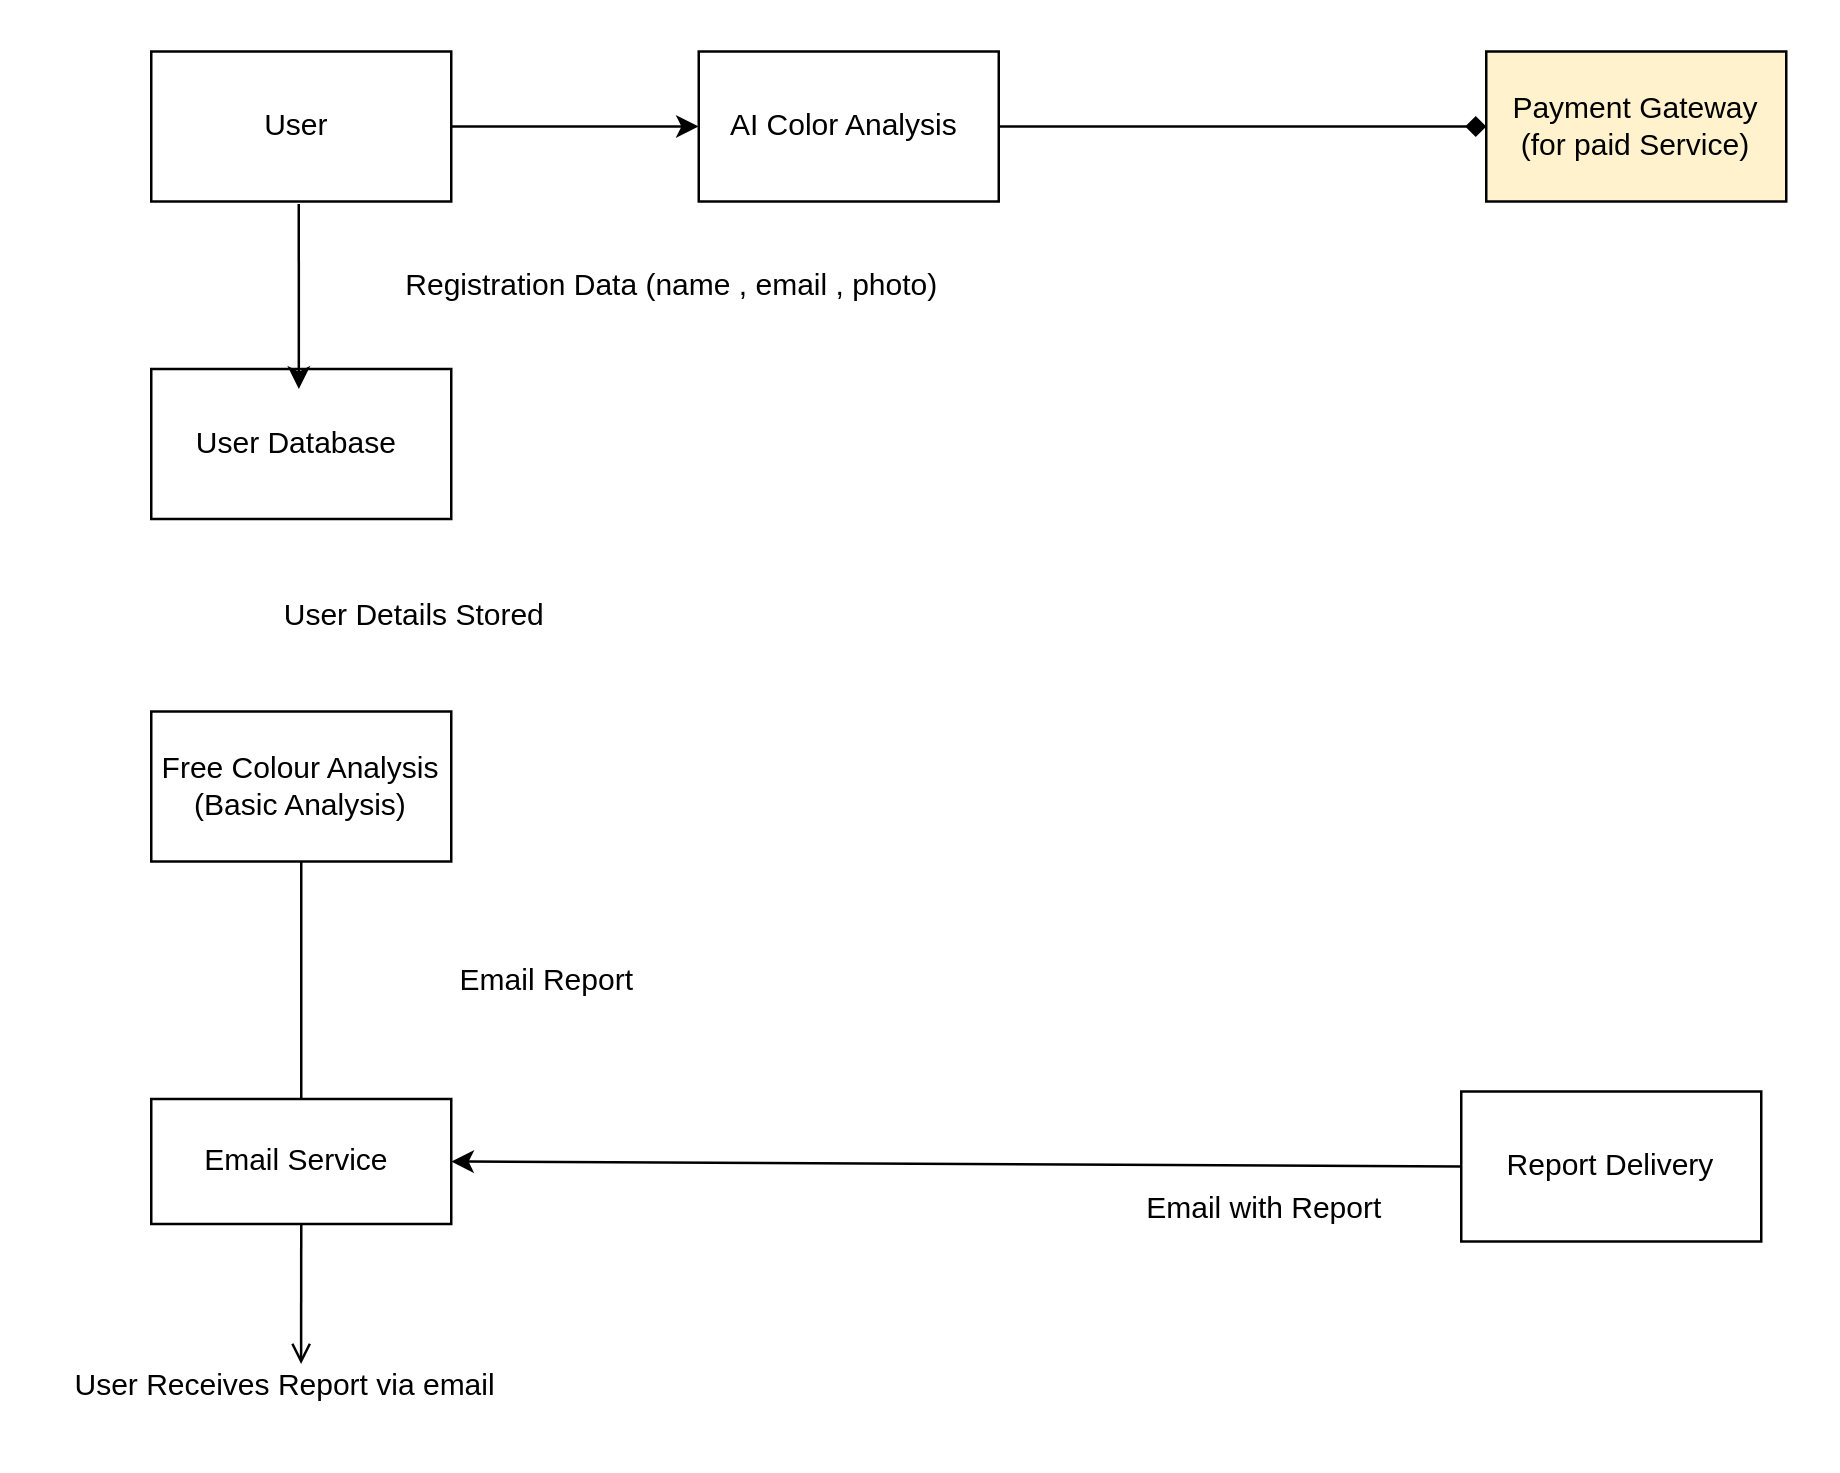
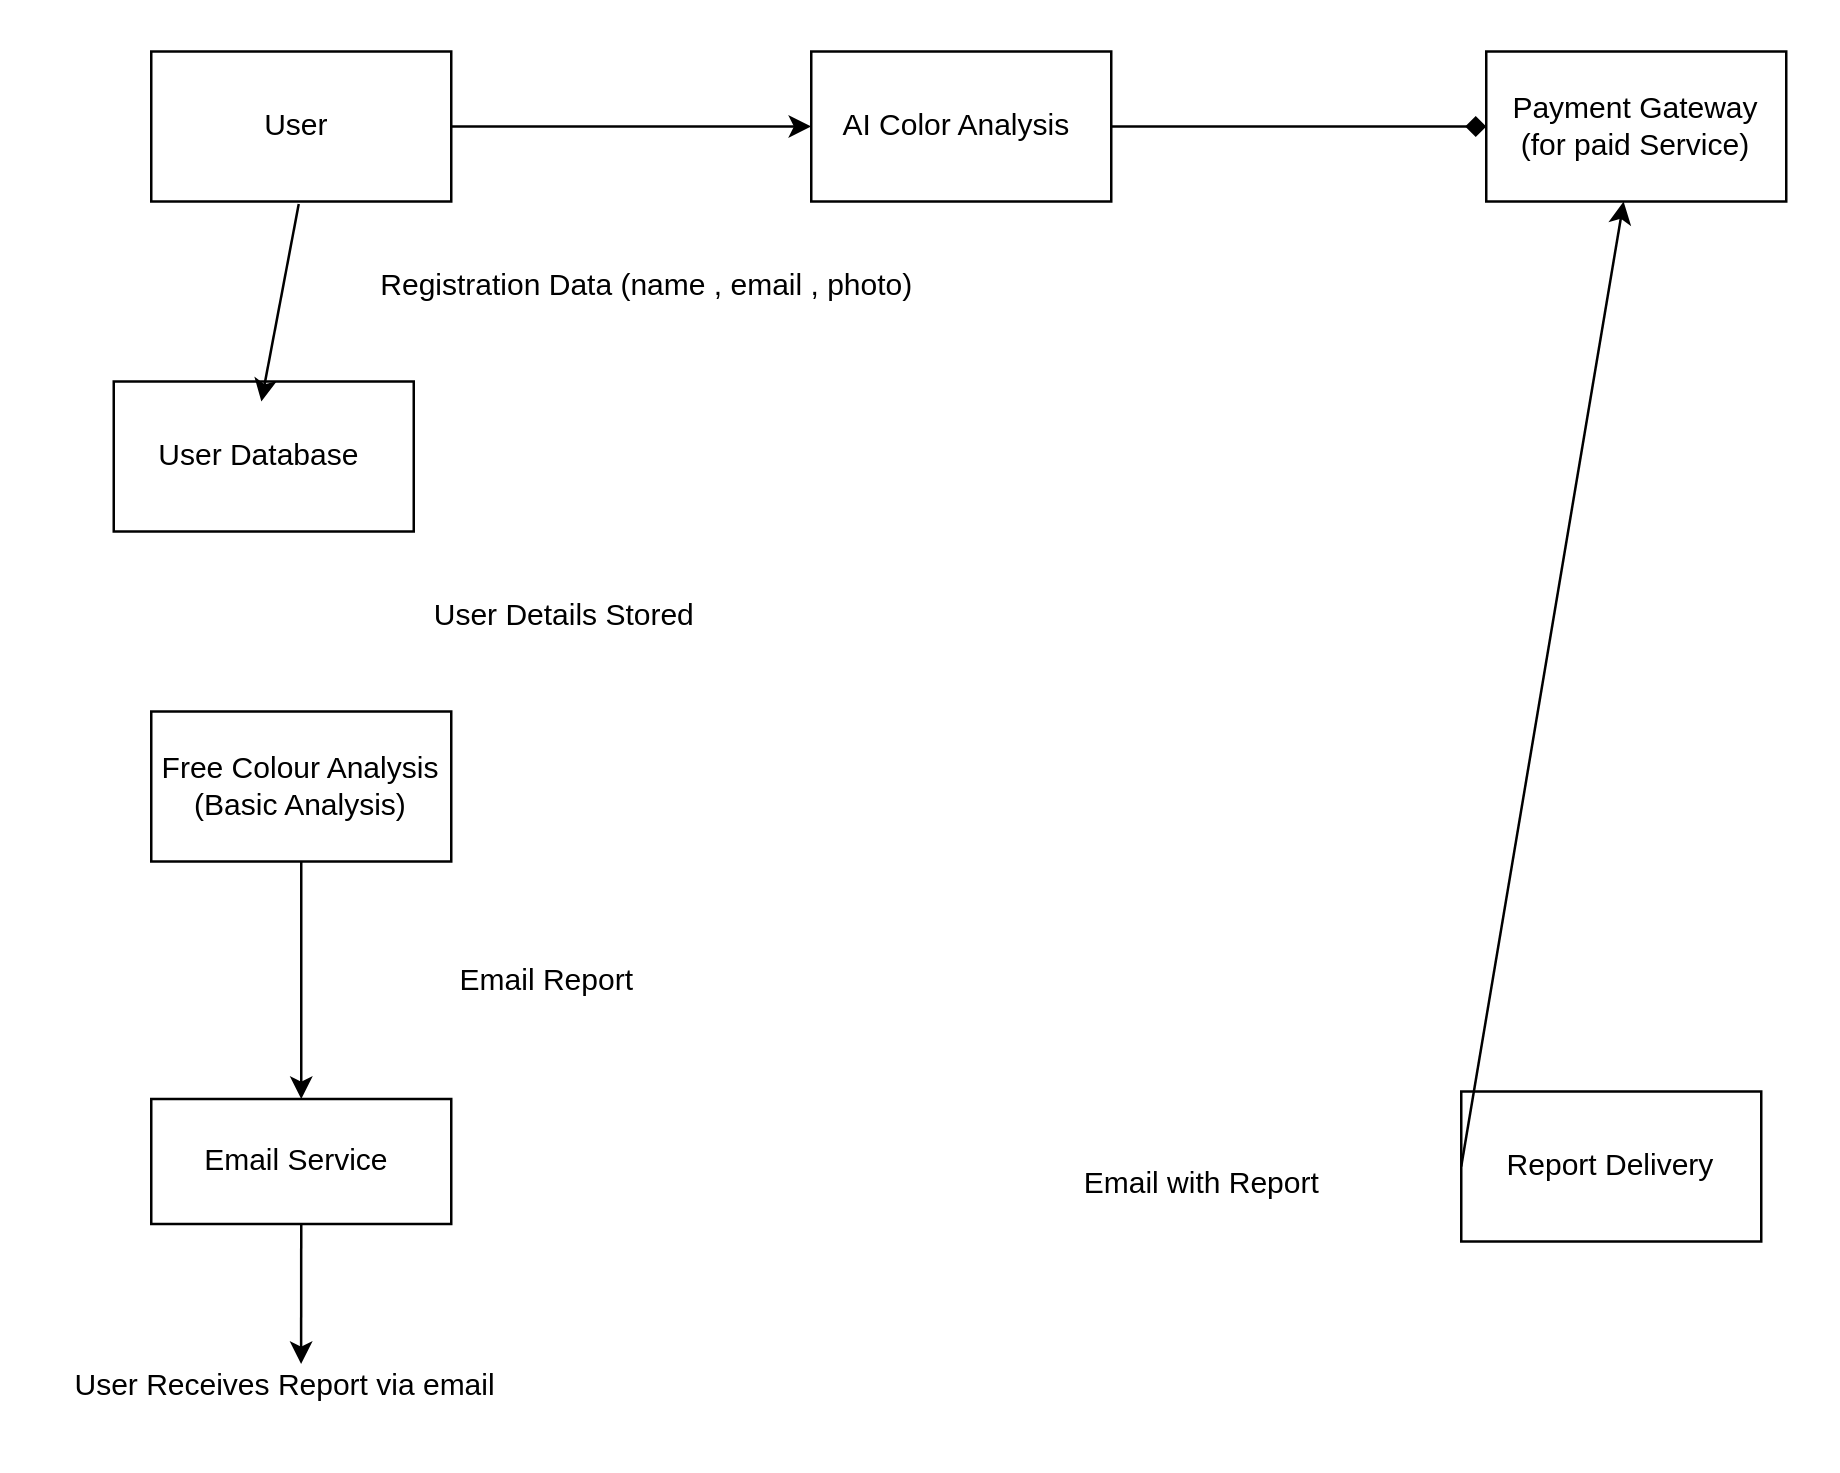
- <mxCell id="7" value="AI Color Analysis&amp;nbsp;" style="rounded=0;whiteSpace=wrap;html=1;" vertex="1" parent="1"><mxGeometry x="279" y="20" width="120" height="60" as="geometry" /></mxCell>
+ <mxCell id="7" value="AI Color Analysis&amp;nbsp;" style="rounded=0;whiteSpace=wrap;html=1;" vertex="1" parent="1"><mxGeometry x="324" y="20" width="120" height="60" as="geometry" /></mxCell>
- <mxCell id="6" value="Payment Gateway&lt;div&gt;(for paid Service)&lt;/div&gt;" style="rounded=0;whiteSpace=wrap;html=1;fillColor=#fff2cc;" vertex="1" parent="1"><mxGeometry x="594" y="20" width="120" height="60" as="geometry" /></mxCell>
+ <mxCell id="6" value="Payment Gateway&lt;div&gt;(for paid Service)&lt;/div&gt;" style="rounded=0;whiteSpace=wrap;html=1;" vertex="1" parent="1"><mxGeometry x="594" y="20" width="120" height="60" as="geometry" /></mxCell>
- <mxCell id="9" value="Registration Data (name , email , photo)" style="text;html=1;align=center;verticalAlign=middle;resizable=0;points=[];autosize=1;strokeColor=none;fillColor=none;" vertex="1" parent="1"><mxGeometry x="152" y="101" width="231" height="26" as="geometry" /></mxCell>
+ <mxCell id="9" value="Registration Data (name , email , photo)" style="text;html=1;align=center;verticalAlign=middle;resizable=0;points=[];autosize=1;strokeColor=none;fillColor=none;" vertex="1" parent="1"><mxGeometry x="142" y="101" width="231" height="26" as="geometry" /></mxCell>
- <mxCell id="5" value="User Database&amp;nbsp;" style="rounded=0;whiteSpace=wrap;html=1;" vertex="1" parent="1"><mxGeometry x="60" y="147" width="120" height="60" as="geometry" /></mxCell>
+ <mxCell id="5" value="User Database&amp;nbsp;" style="rounded=0;whiteSpace=wrap;html=1;" vertex="1" parent="1"><mxGeometry x="45" y="152" width="120" height="60" as="geometry" /></mxCell>
- <mxCell id="10" value="User Details Stored" style="text;html=1;align=center;verticalAlign=middle;resizable=0;points=[];autosize=1;strokeColor=none;fillColor=none;" vertex="1" parent="1"><mxGeometry x="104" y="233" width="122" height="26" as="geometry" /></mxCell>
+ <mxCell id="10" value="User Details Stored" style="text;html=1;align=center;verticalAlign=middle;resizable=0;points=[];autosize=1;strokeColor=none;fillColor=none;" vertex="1" parent="1"><mxGeometry x="164" y="233" width="122" height="26" as="geometry" /></mxCell>
- <mxCell id="16" value="" style="endArrow=none;html=1;rounded=0;exitX=0.5;exitY=1;exitDx=0;exitDy=0;entryX=0.5;entryY=0;entryDx=0;entryDy=0;" edge="1" parent="1" source="4" target="3"><mxGeometry width="50" height="50" relative="1" as="geometry"><mxPoint x="428" y="292" as="sourcePoint" /><mxPoint x="478" y="242" as="targetPoint" /></mxGeometry></mxCell>
+ <mxCell id="16" value="" style="endArrow=classic;html=1;rounded=0;exitX=0.5;exitY=1;exitDx=0;exitDy=0;entryX=0.5;entryY=0;entryDx=0;entryDy=0;" edge="1" parent="1" source="4" target="3"><mxGeometry width="50" height="50" relative="1" as="geometry"><mxPoint x="428" y="292" as="sourcePoint" /><mxPoint x="478" y="242" as="targetPoint" /></mxGeometry></mxCell>
- <mxCell id="14" value="" style="endArrow=classic;html=1;rounded=0;exitX=0;exitY=0.5;exitDx=0;exitDy=0;entryX=1;entryY=0.5;entryDx=0;entryDy=0;" edge="1" parent="1" source="2" target="3"><mxGeometry width="50" height="50" relative="1" as="geometry"><mxPoint x="428" y="292" as="sourcePoint" /><mxPoint x="478" y="242" as="targetPoint" /></mxGeometry></mxCell>
+ <mxCell id="14" value="" style="endArrow=classic;html=1;rounded=0;exitX=0;exitY=0.5;exitDx=0;exitDy=0;" edge="1" parent="1" source="2" target="6"><mxGeometry width="50" height="50" relative="1" as="geometry"><mxPoint x="428" y="292" as="sourcePoint" /><mxPoint x="478" y="242" as="targetPoint" /></mxGeometry></mxCell>
- <mxCell id="12" value="Email with Report" style="text;html=1;align=center;verticalAlign=middle;resizable=0;points=[];autosize=1;strokeColor=none;fillColor=none;" vertex="1" parent="1"><mxGeometry x="449" y="470" width="112" height="26" as="geometry" /></mxCell>
+ <mxCell id="12" value="Email with Report" style="text;html=1;align=center;verticalAlign=middle;resizable=0;points=[];autosize=1;strokeColor=none;fillColor=none;" vertex="1" parent="1"><mxGeometry x="424" y="460" width="112" height="26" as="geometry" /></mxCell>
- <mxCell id="15" value="" style="endArrow=open;html=1;rounded=0;exitX=0.5;exitY=1;exitDx=0;exitDy=0;entryX=0.526;entryY=0.154;entryDx=0;entryDy=0;entryPerimeter=0;" edge="1" parent="1" source="3" target="13"><mxGeometry width="50" height="50" relative="1" as="geometry"><mxPoint x="428" y="292" as="sourcePoint" /><mxPoint x="478" y="242" as="targetPoint" /></mxGeometry></mxCell>
+ <mxCell id="15" value="" style="endArrow=classic;html=1;rounded=0;exitX=0.5;exitY=1;exitDx=0;exitDy=0;entryX=0.526;entryY=0.154;entryDx=0;entryDy=0;entryPerimeter=0;" edge="1" parent="1" source="3" target="13"><mxGeometry width="50" height="50" relative="1" as="geometry"><mxPoint x="428" y="292" as="sourcePoint" /><mxPoint x="478" y="242" as="targetPoint" /></mxGeometry></mxCell>
